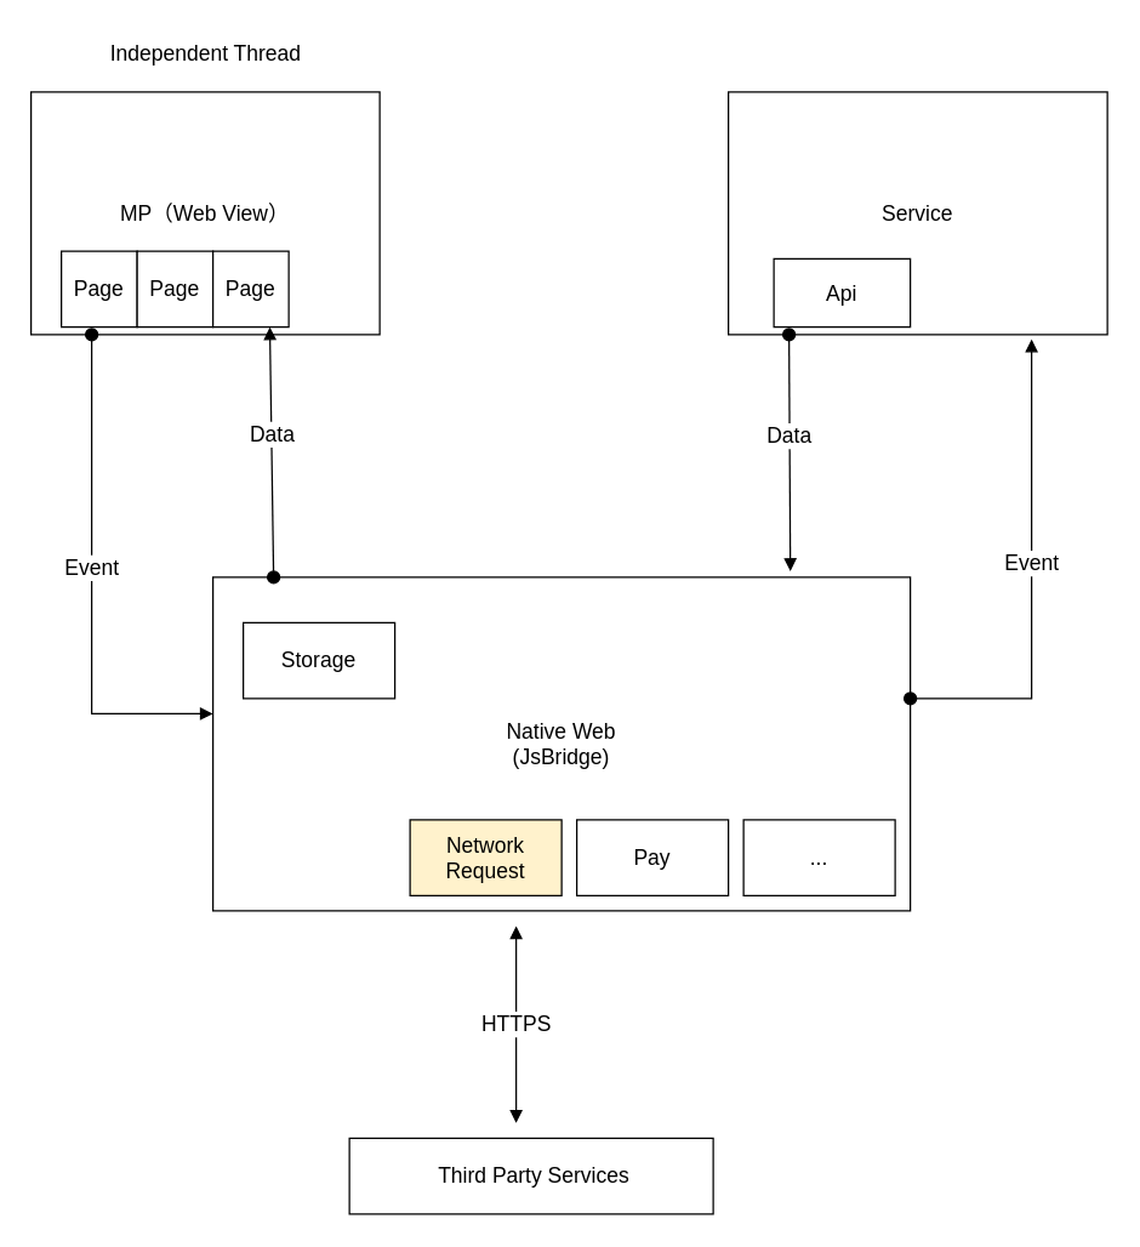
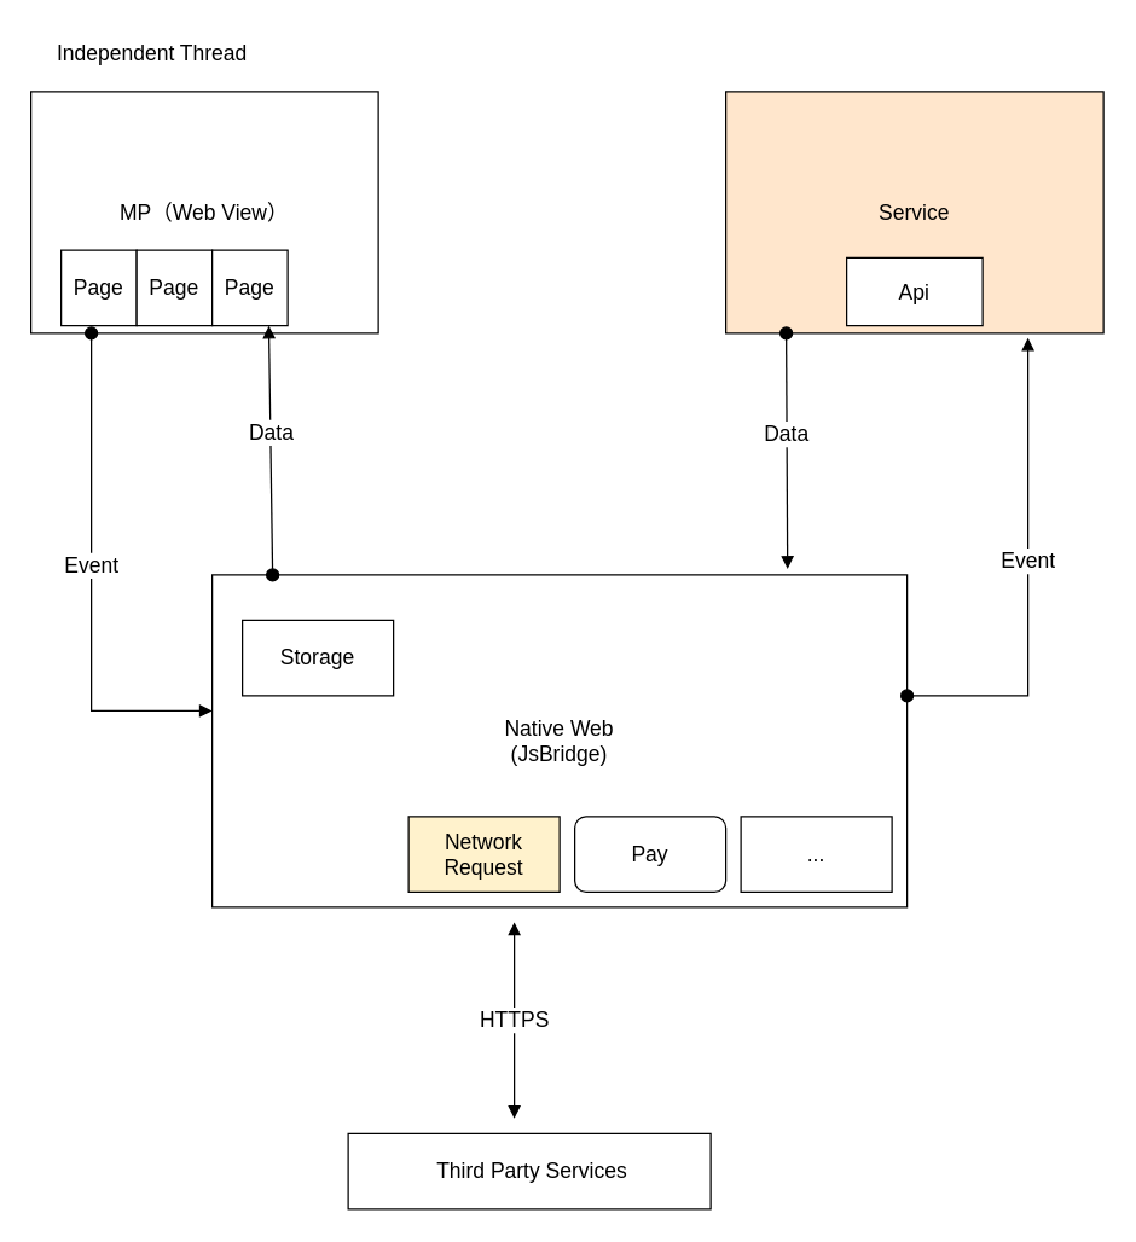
- <mxCell id="19" value="Independent Thread" style="text;html=1;strokeColor=none;fillColor=none;align=center;verticalAlign=middle;whiteSpace=wrap;rounded=0;fontSize=14;" vertex="1" parent="1"><mxGeometry x="52.5" y="20" width="165" height="30" as="geometry" /></mxCell>
+ <mxCell id="19" value="Independent Thread" style="text;html=1;strokeColor=none;fillColor=none;align=center;verticalAlign=middle;whiteSpace=wrap;rounded=0;fontSize=14;" vertex="1" parent="1"><mxGeometry x="17.5" y="20" width="165" height="30" as="geometry" /></mxCell>
- <mxCell id="4" value="Service" style="rounded=0;whiteSpace=wrap;html=1;fontSize=14;" vertex="1" parent="1"><mxGeometry x="480" y="60" width="250" height="160" as="geometry" /></mxCell>
+ <mxCell id="4" value="Service" style="rounded=0;whiteSpace=wrap;html=1;fontSize=14;fillColor=#ffe6cc;" vertex="1" parent="1"><mxGeometry x="480" y="60" width="250" height="160" as="geometry" /></mxCell>
- <mxCell id="13" value="Api" style="rounded=0;whiteSpace=wrap;html=1;fontSize=14;" vertex="1" parent="1"><mxGeometry x="510" y="170" width="90" height="45" as="geometry" /></mxCell>
+ <mxCell id="13" value="Api" style="rounded=0;whiteSpace=wrap;html=1;fontSize=14;" vertex="1" parent="1"><mxGeometry x="560" y="170" width="90" height="45" as="geometry" /></mxCell>
- <mxCell id="17" value="Pay" style="rounded=0;whiteSpace=wrap;html=1;fontSize=14;" vertex="1" parent="1"><mxGeometry x="380" y="540" width="100" height="50" as="geometry" /></mxCell>
+ <mxCell id="17" value="Pay" style="whiteSpace=wrap;html=1;fontSize=14;rounded=1;" vertex="1" parent="1"><mxGeometry x="380" y="540" width="100" height="50" as="geometry" /></mxCell>
